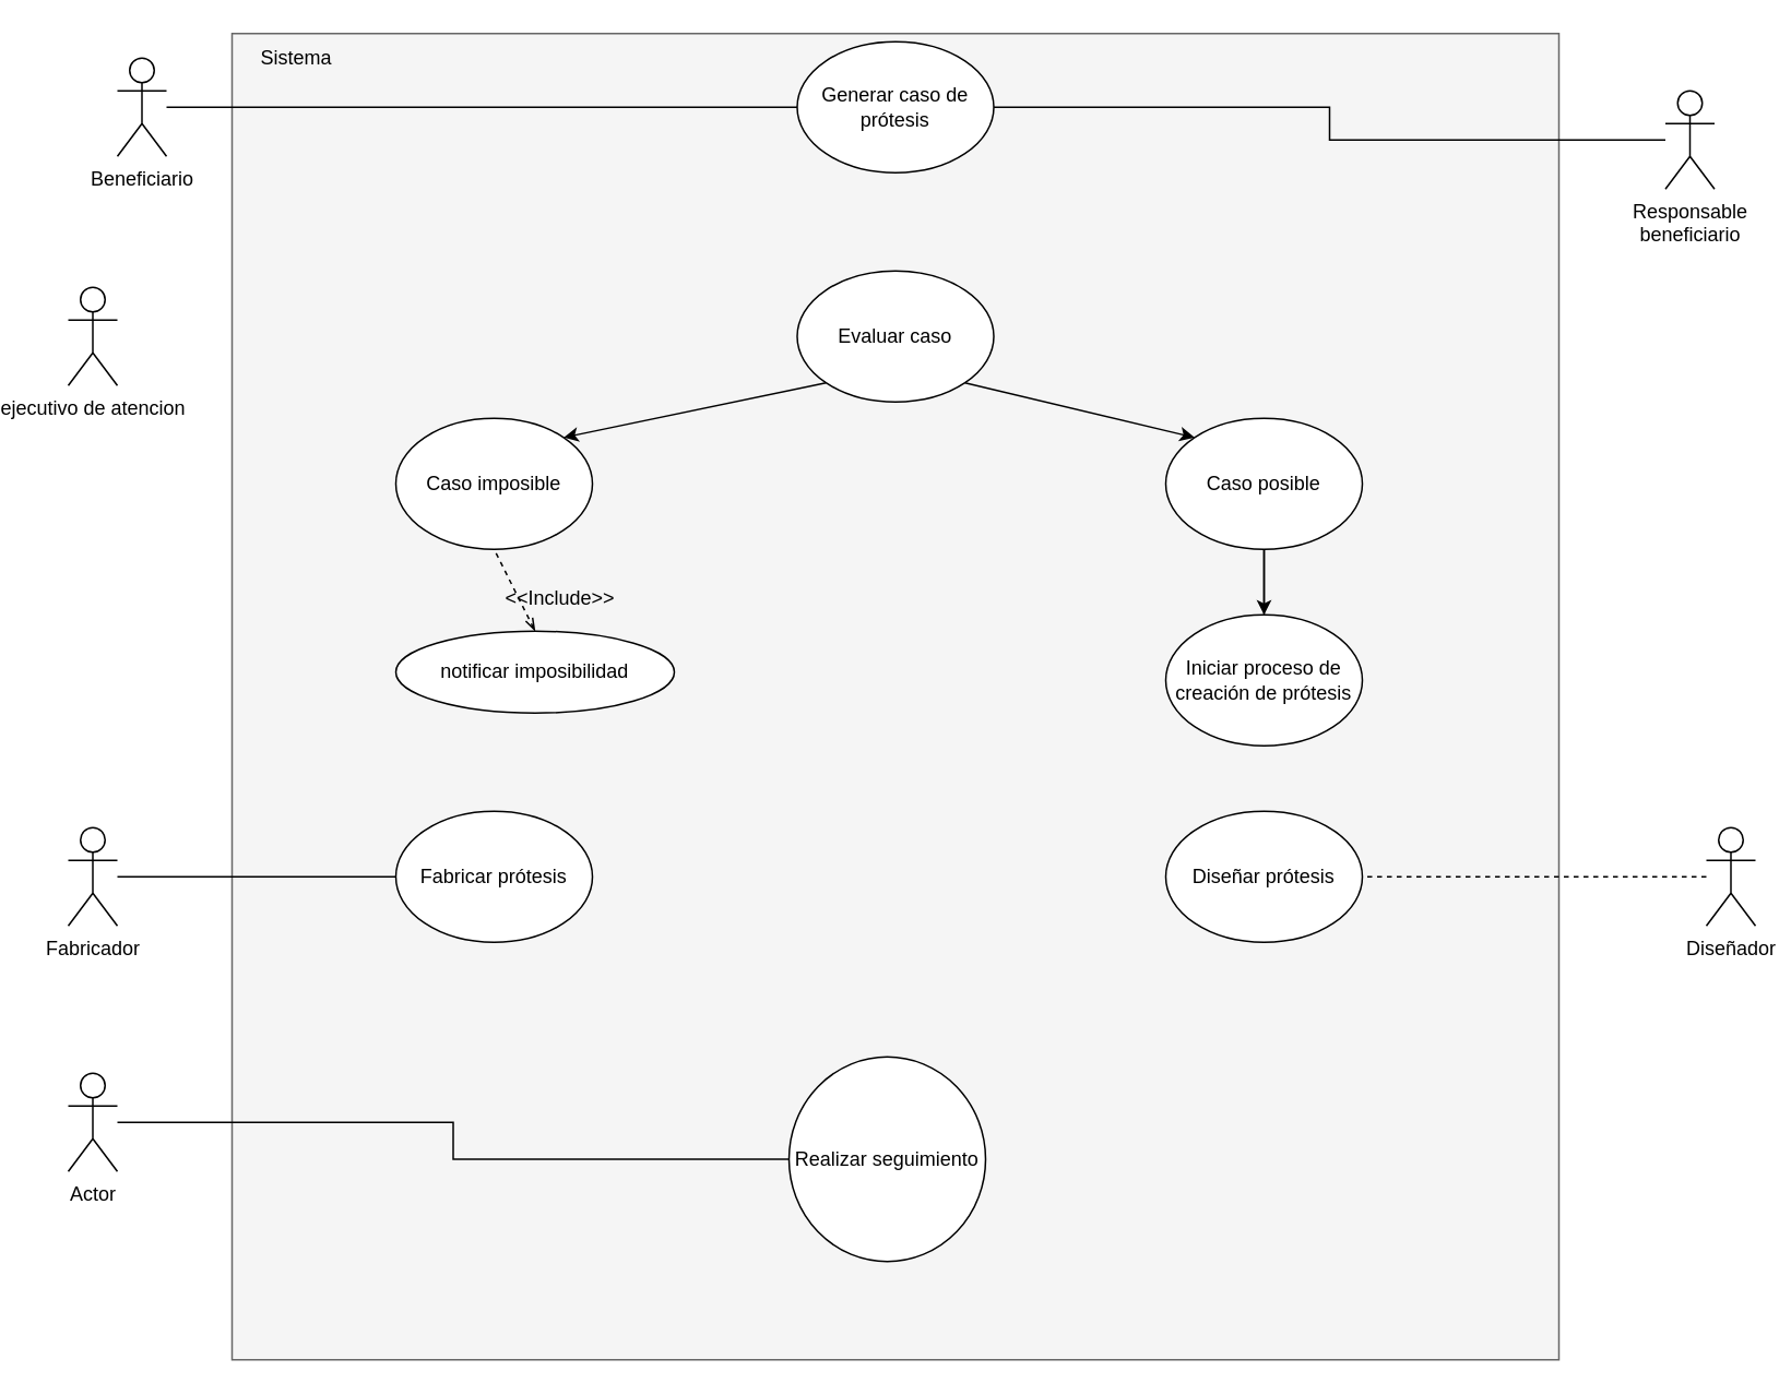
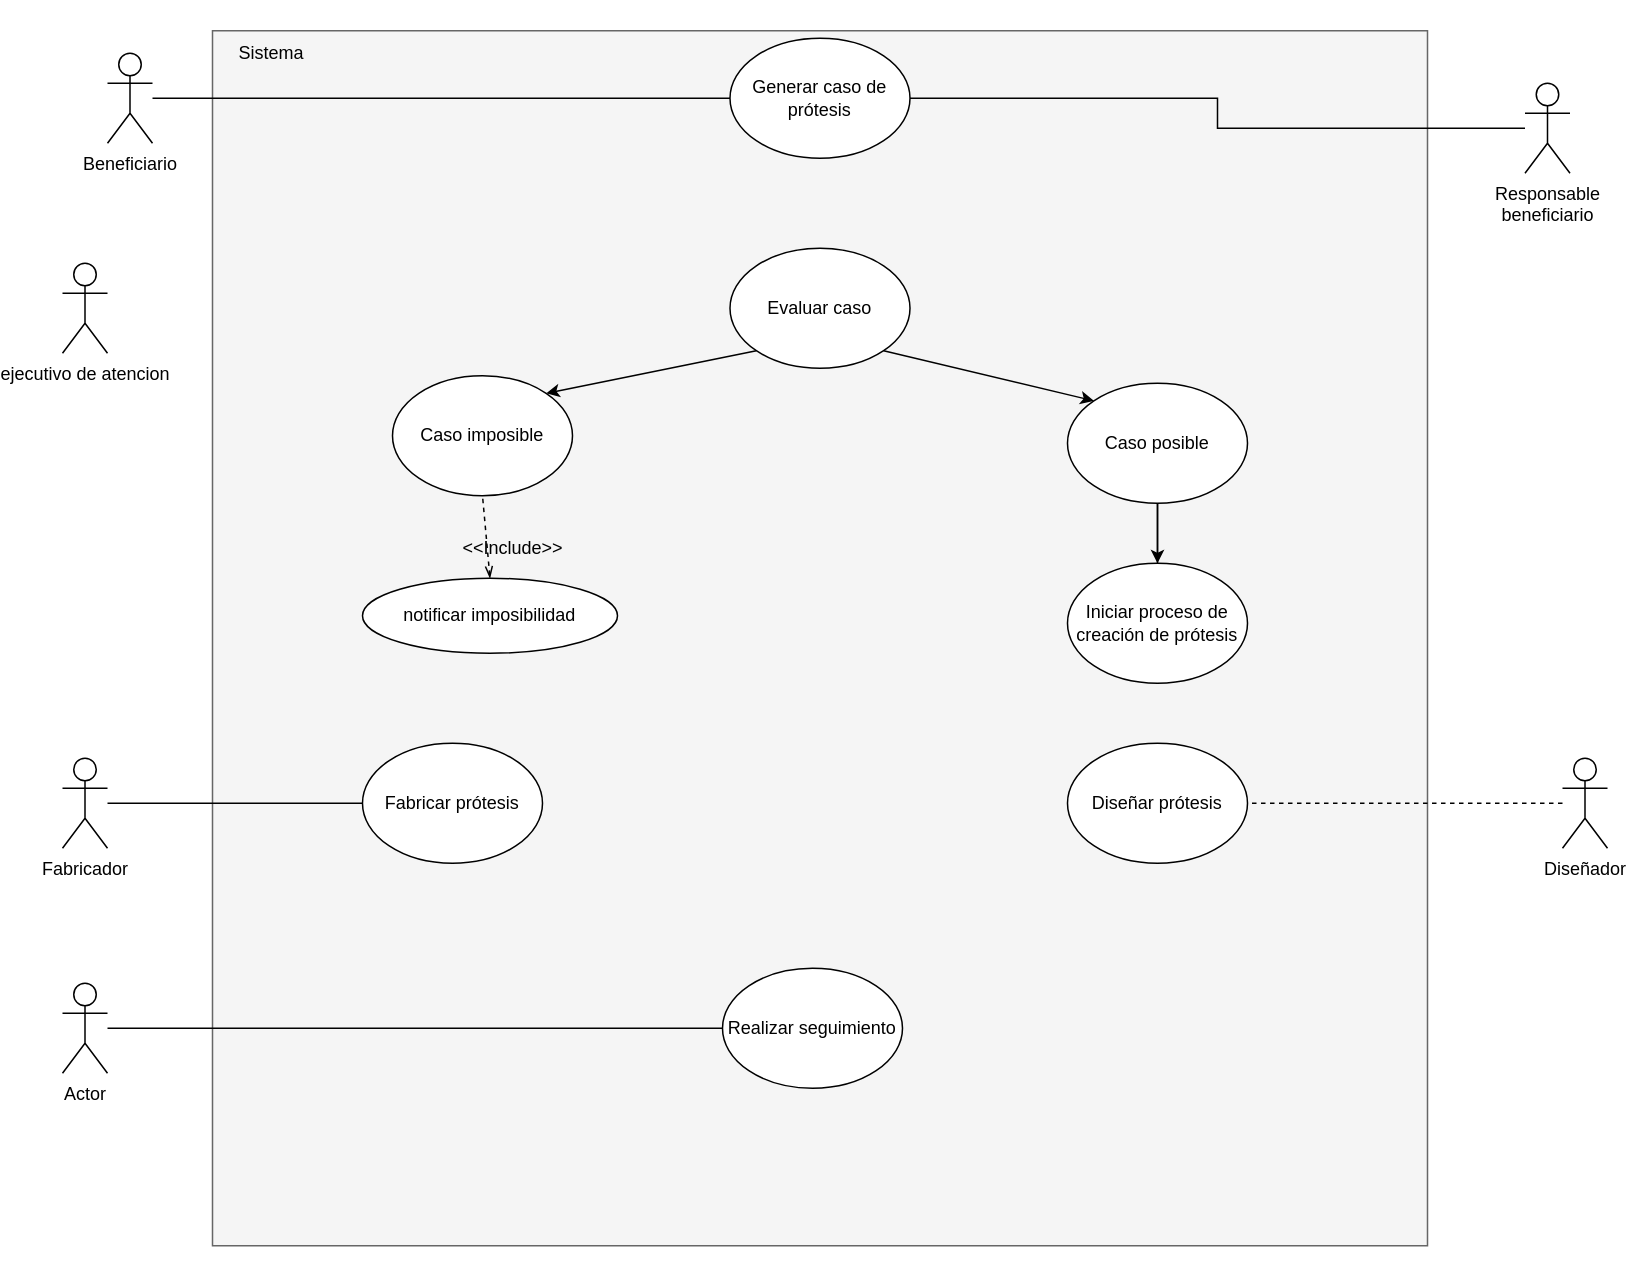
- <mxCell id="11" value="Caso imposible" style="ellipse;whiteSpace=wrap;html=1;" parent="1" vertex="1"><mxGeometry x="220" y="255" width="120" height="80" as="geometry" /></mxCell>
+ <mxCell id="11" value="Caso imposible" style="ellipse;whiteSpace=wrap;html=1;" parent="1" vertex="1"><mxGeometry x="240" y="250" width="120" height="80" as="geometry" /></mxCell>
- <mxCell id="29" value="Realizar seguimiento" style="ellipse;whiteSpace=wrap;html=1;fillColor=#FFFFFF;" parent="1" vertex="1"><mxGeometry x="460" y="645" width="120" height="125" as="geometry" /></mxCell>
+ <mxCell id="29" value="Realizar seguimiento" style="ellipse;whiteSpace=wrap;html=1;fillColor=#FFFFFF;" parent="1" vertex="1"><mxGeometry x="460" y="645" width="120" height="80" as="geometry" /></mxCell>
